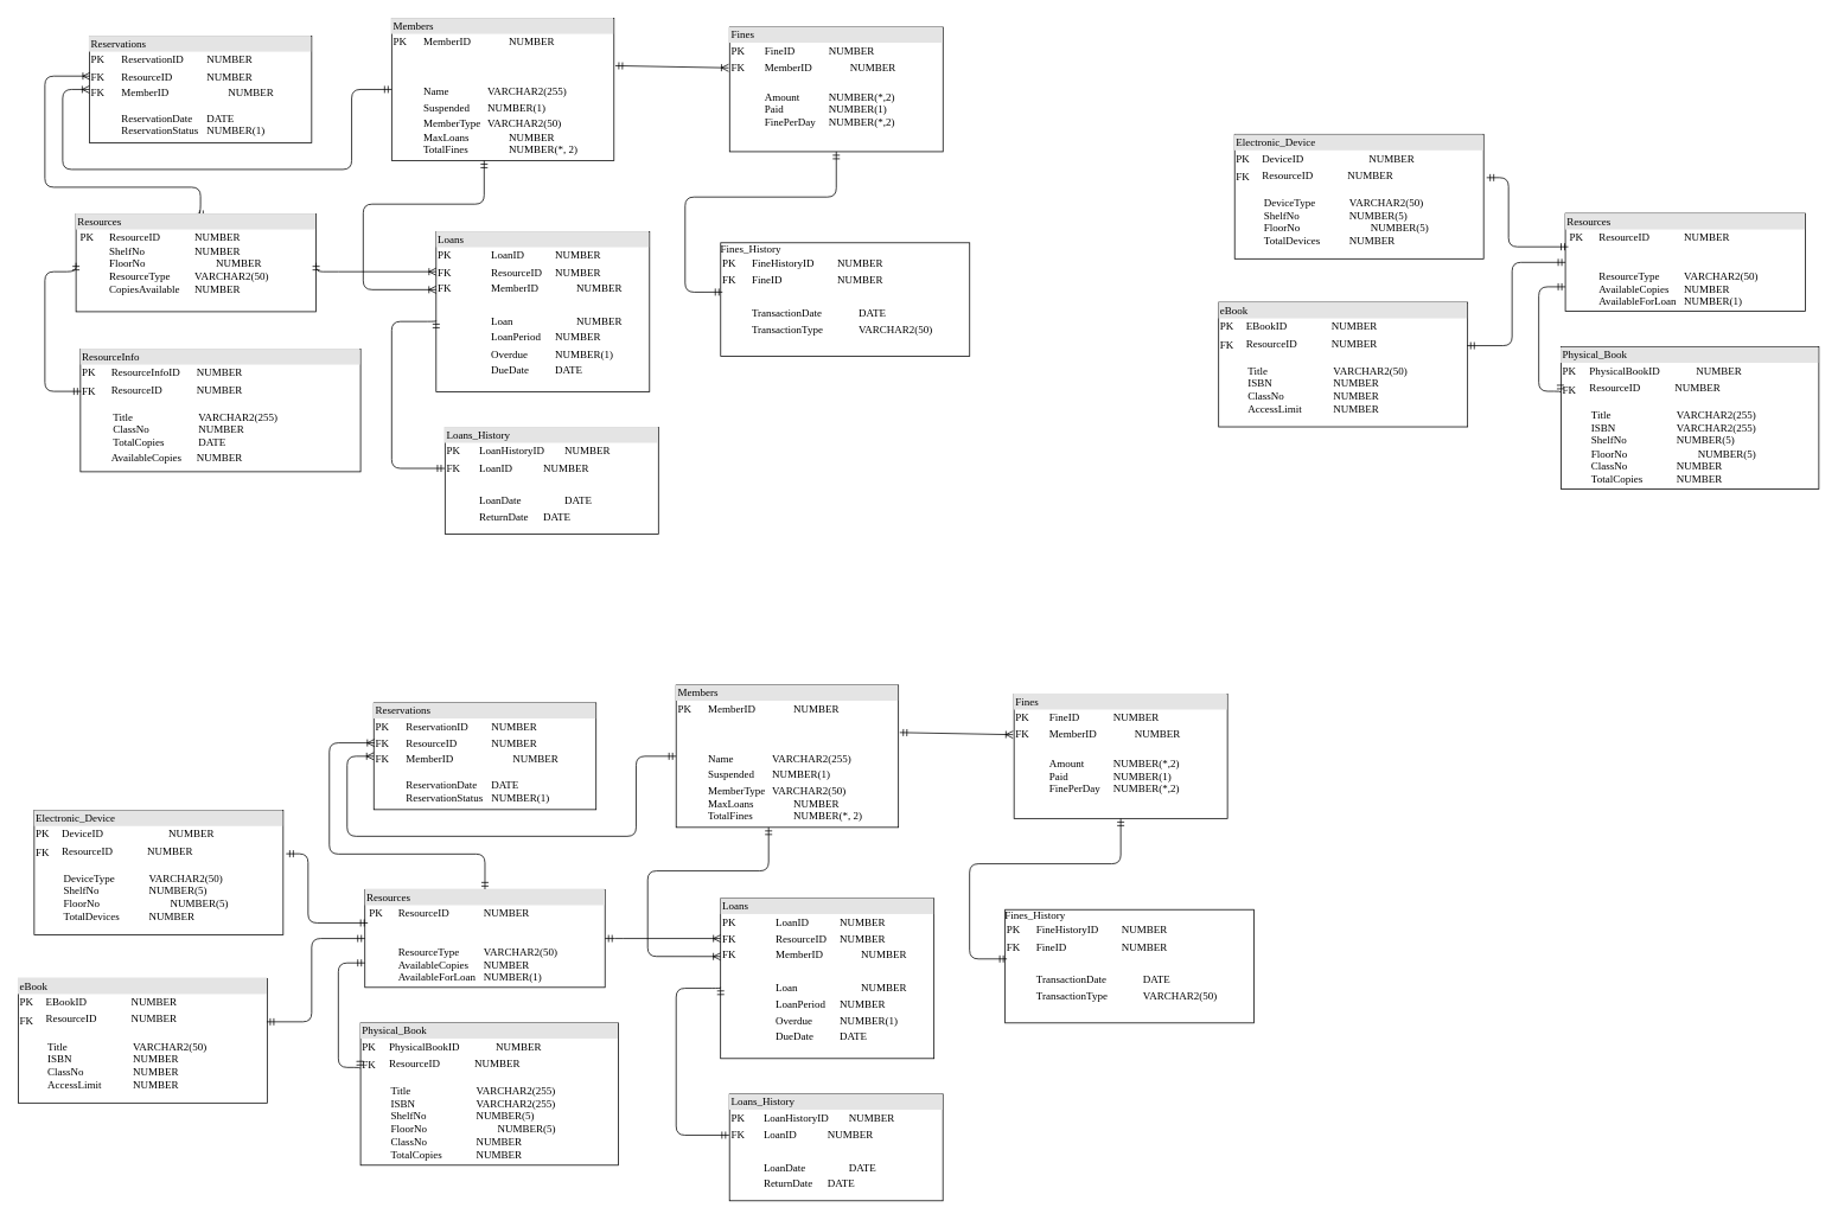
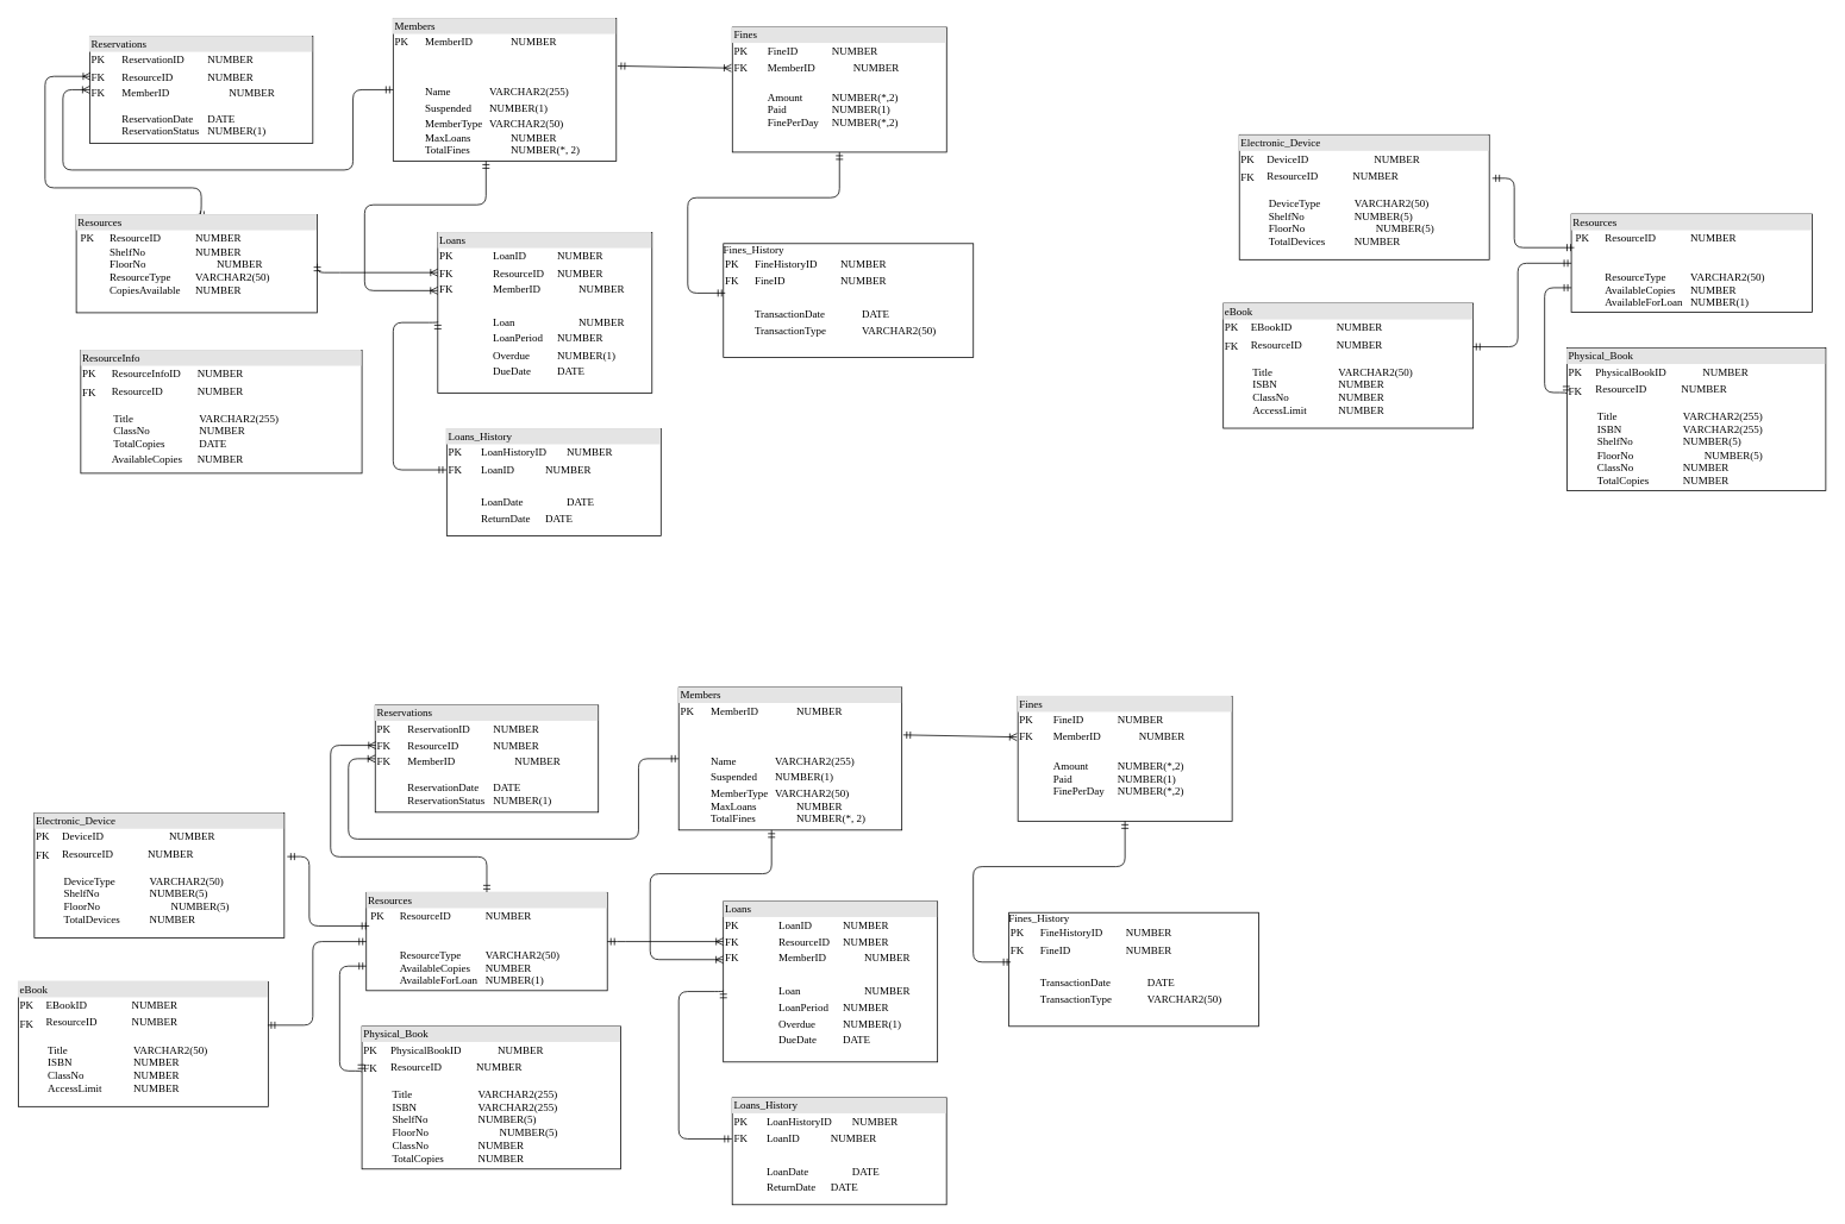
- <mxCell id="13" style="edgeStyle=orthogonalEdgeStyle;html=1;entryX=0.002;entryY=0.345;labelBackgroundColor=none;startArrow=ERmandOne;endArrow=ERmandOne;fontFamily=Verdana;fontSize=12;align=left;exitX=0;exitY=0.5;exitDx=0;exitDy=0;entryDx=0;entryDy=0;entryPerimeter=0;endFill=0;" edge="1" parent="1" source="7" target="5"><mxGeometry relative="1" as="geometry"><mxPoint x="111" y="320" as="sourcePoint" /><mxPoint x="184" y="460" as="targetPoint" /><Array as="points"><mxPoint x="50" y="305" /><mxPoint x="50" y="440" /><mxPoint x="91" y="440" /></Array></mxGeometry></mxCell>
